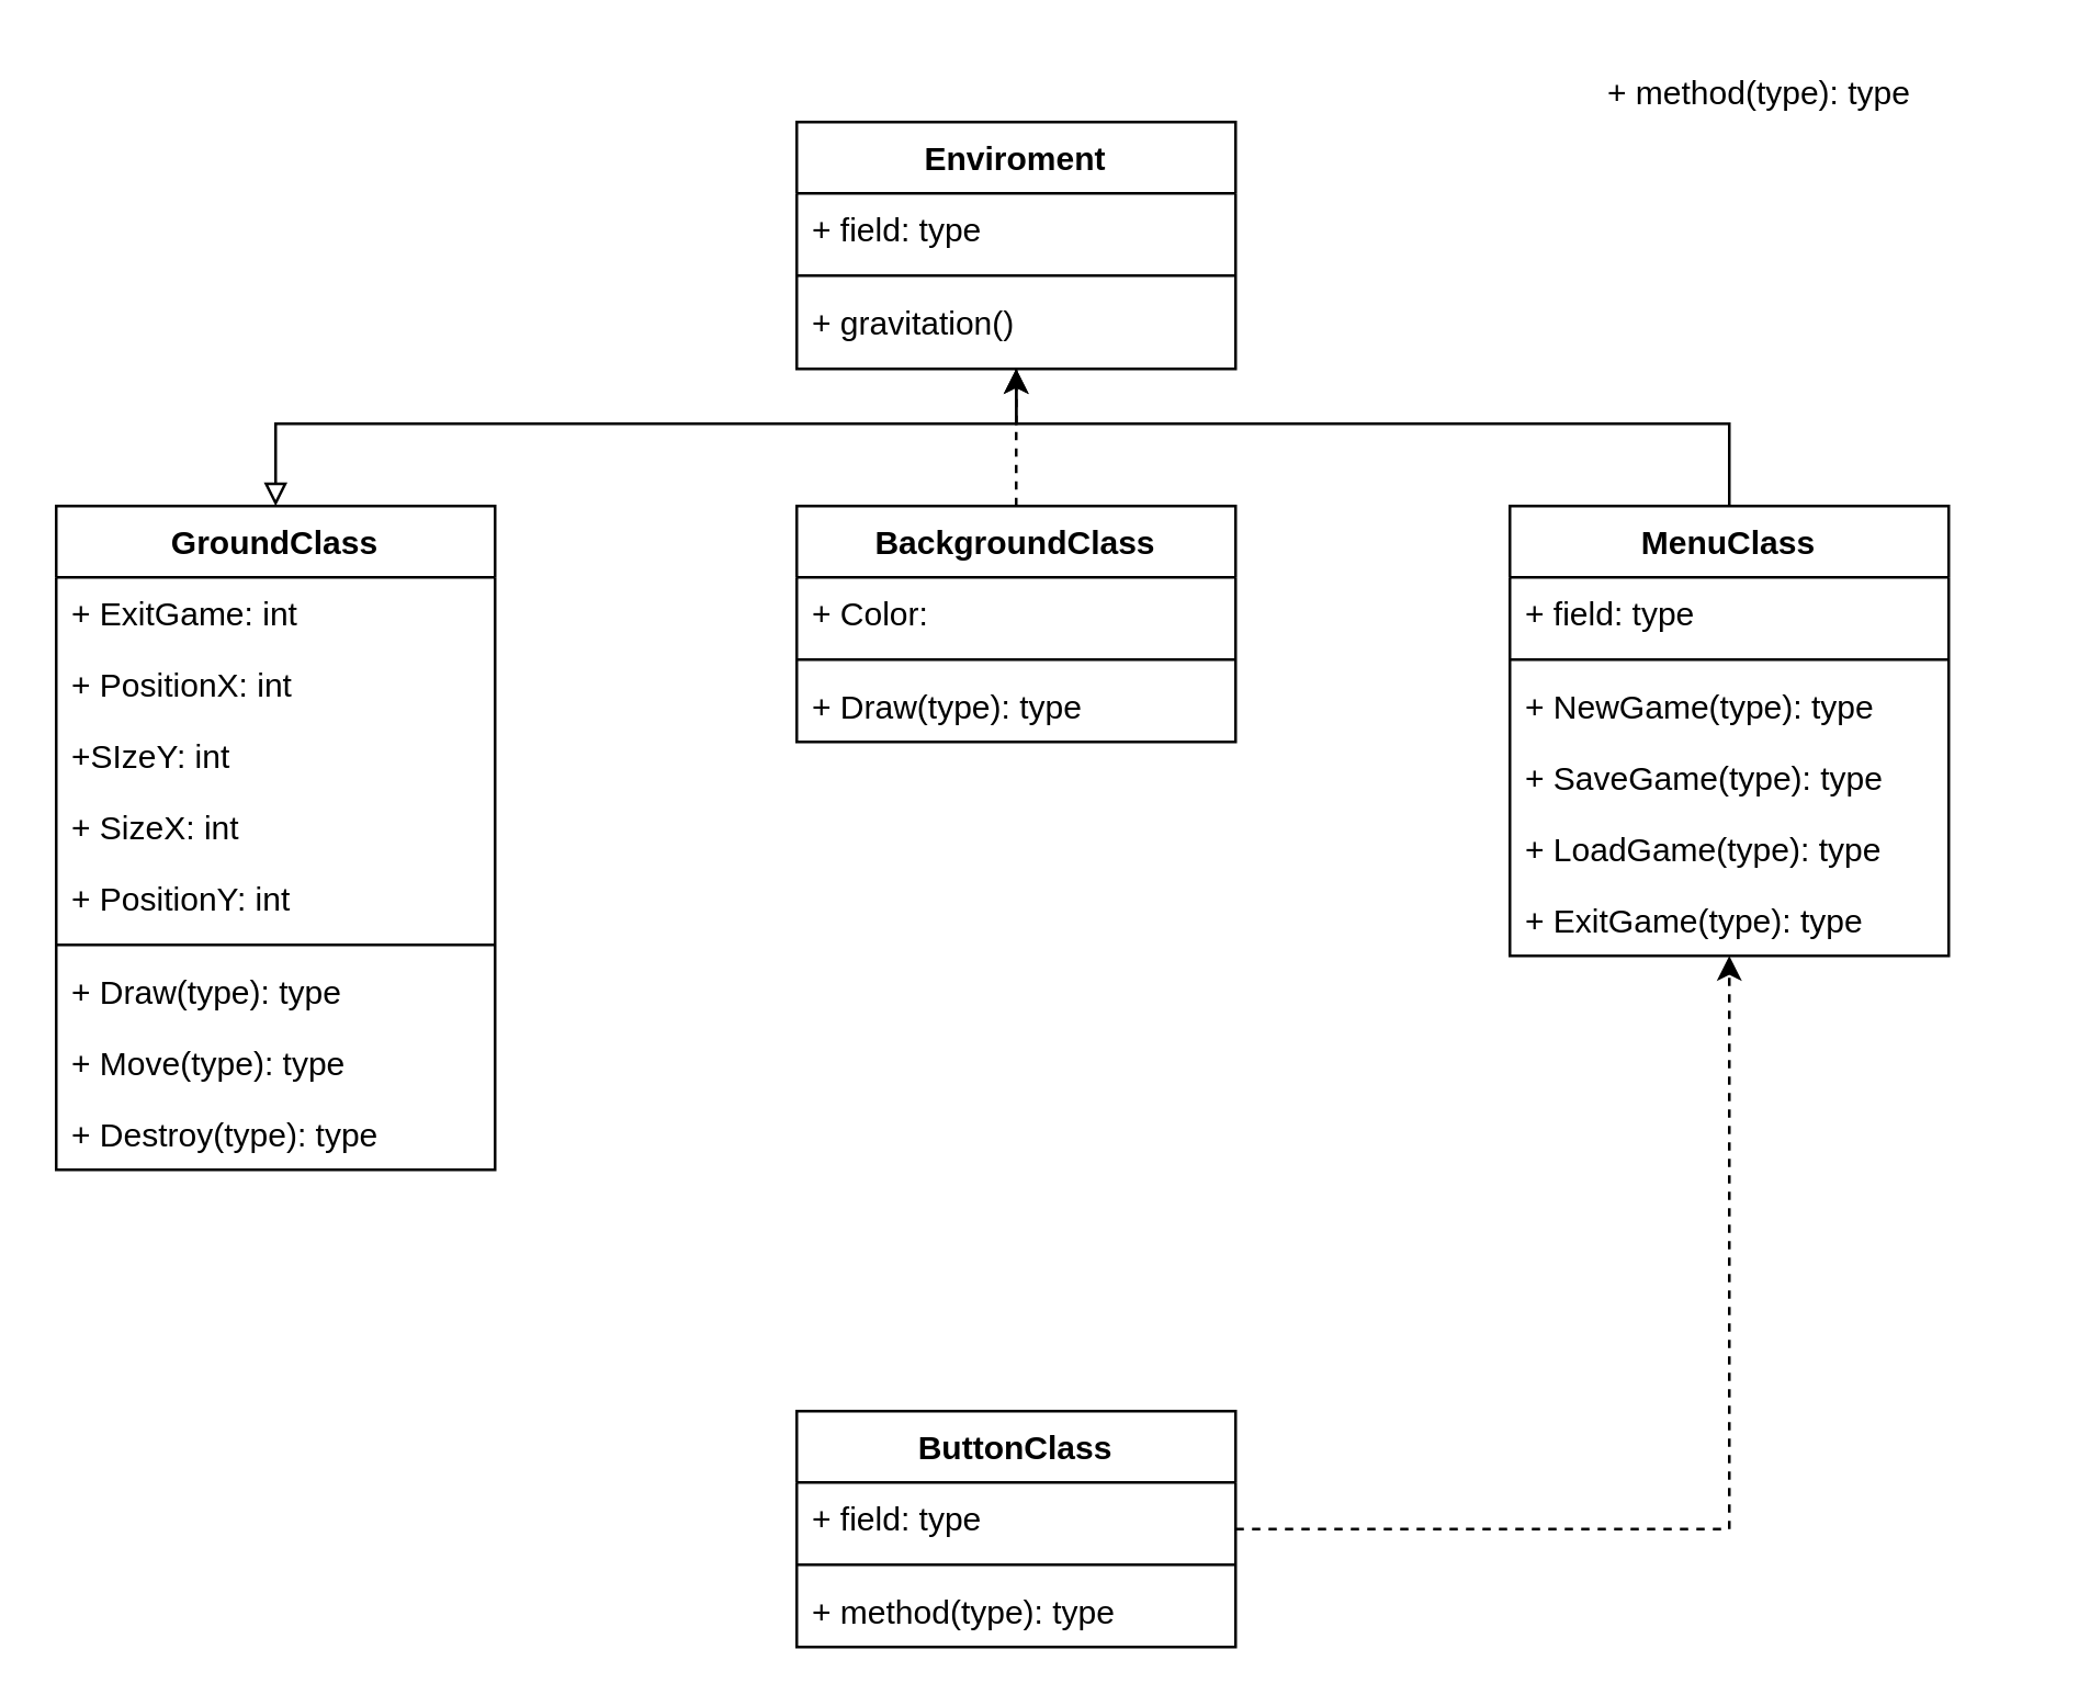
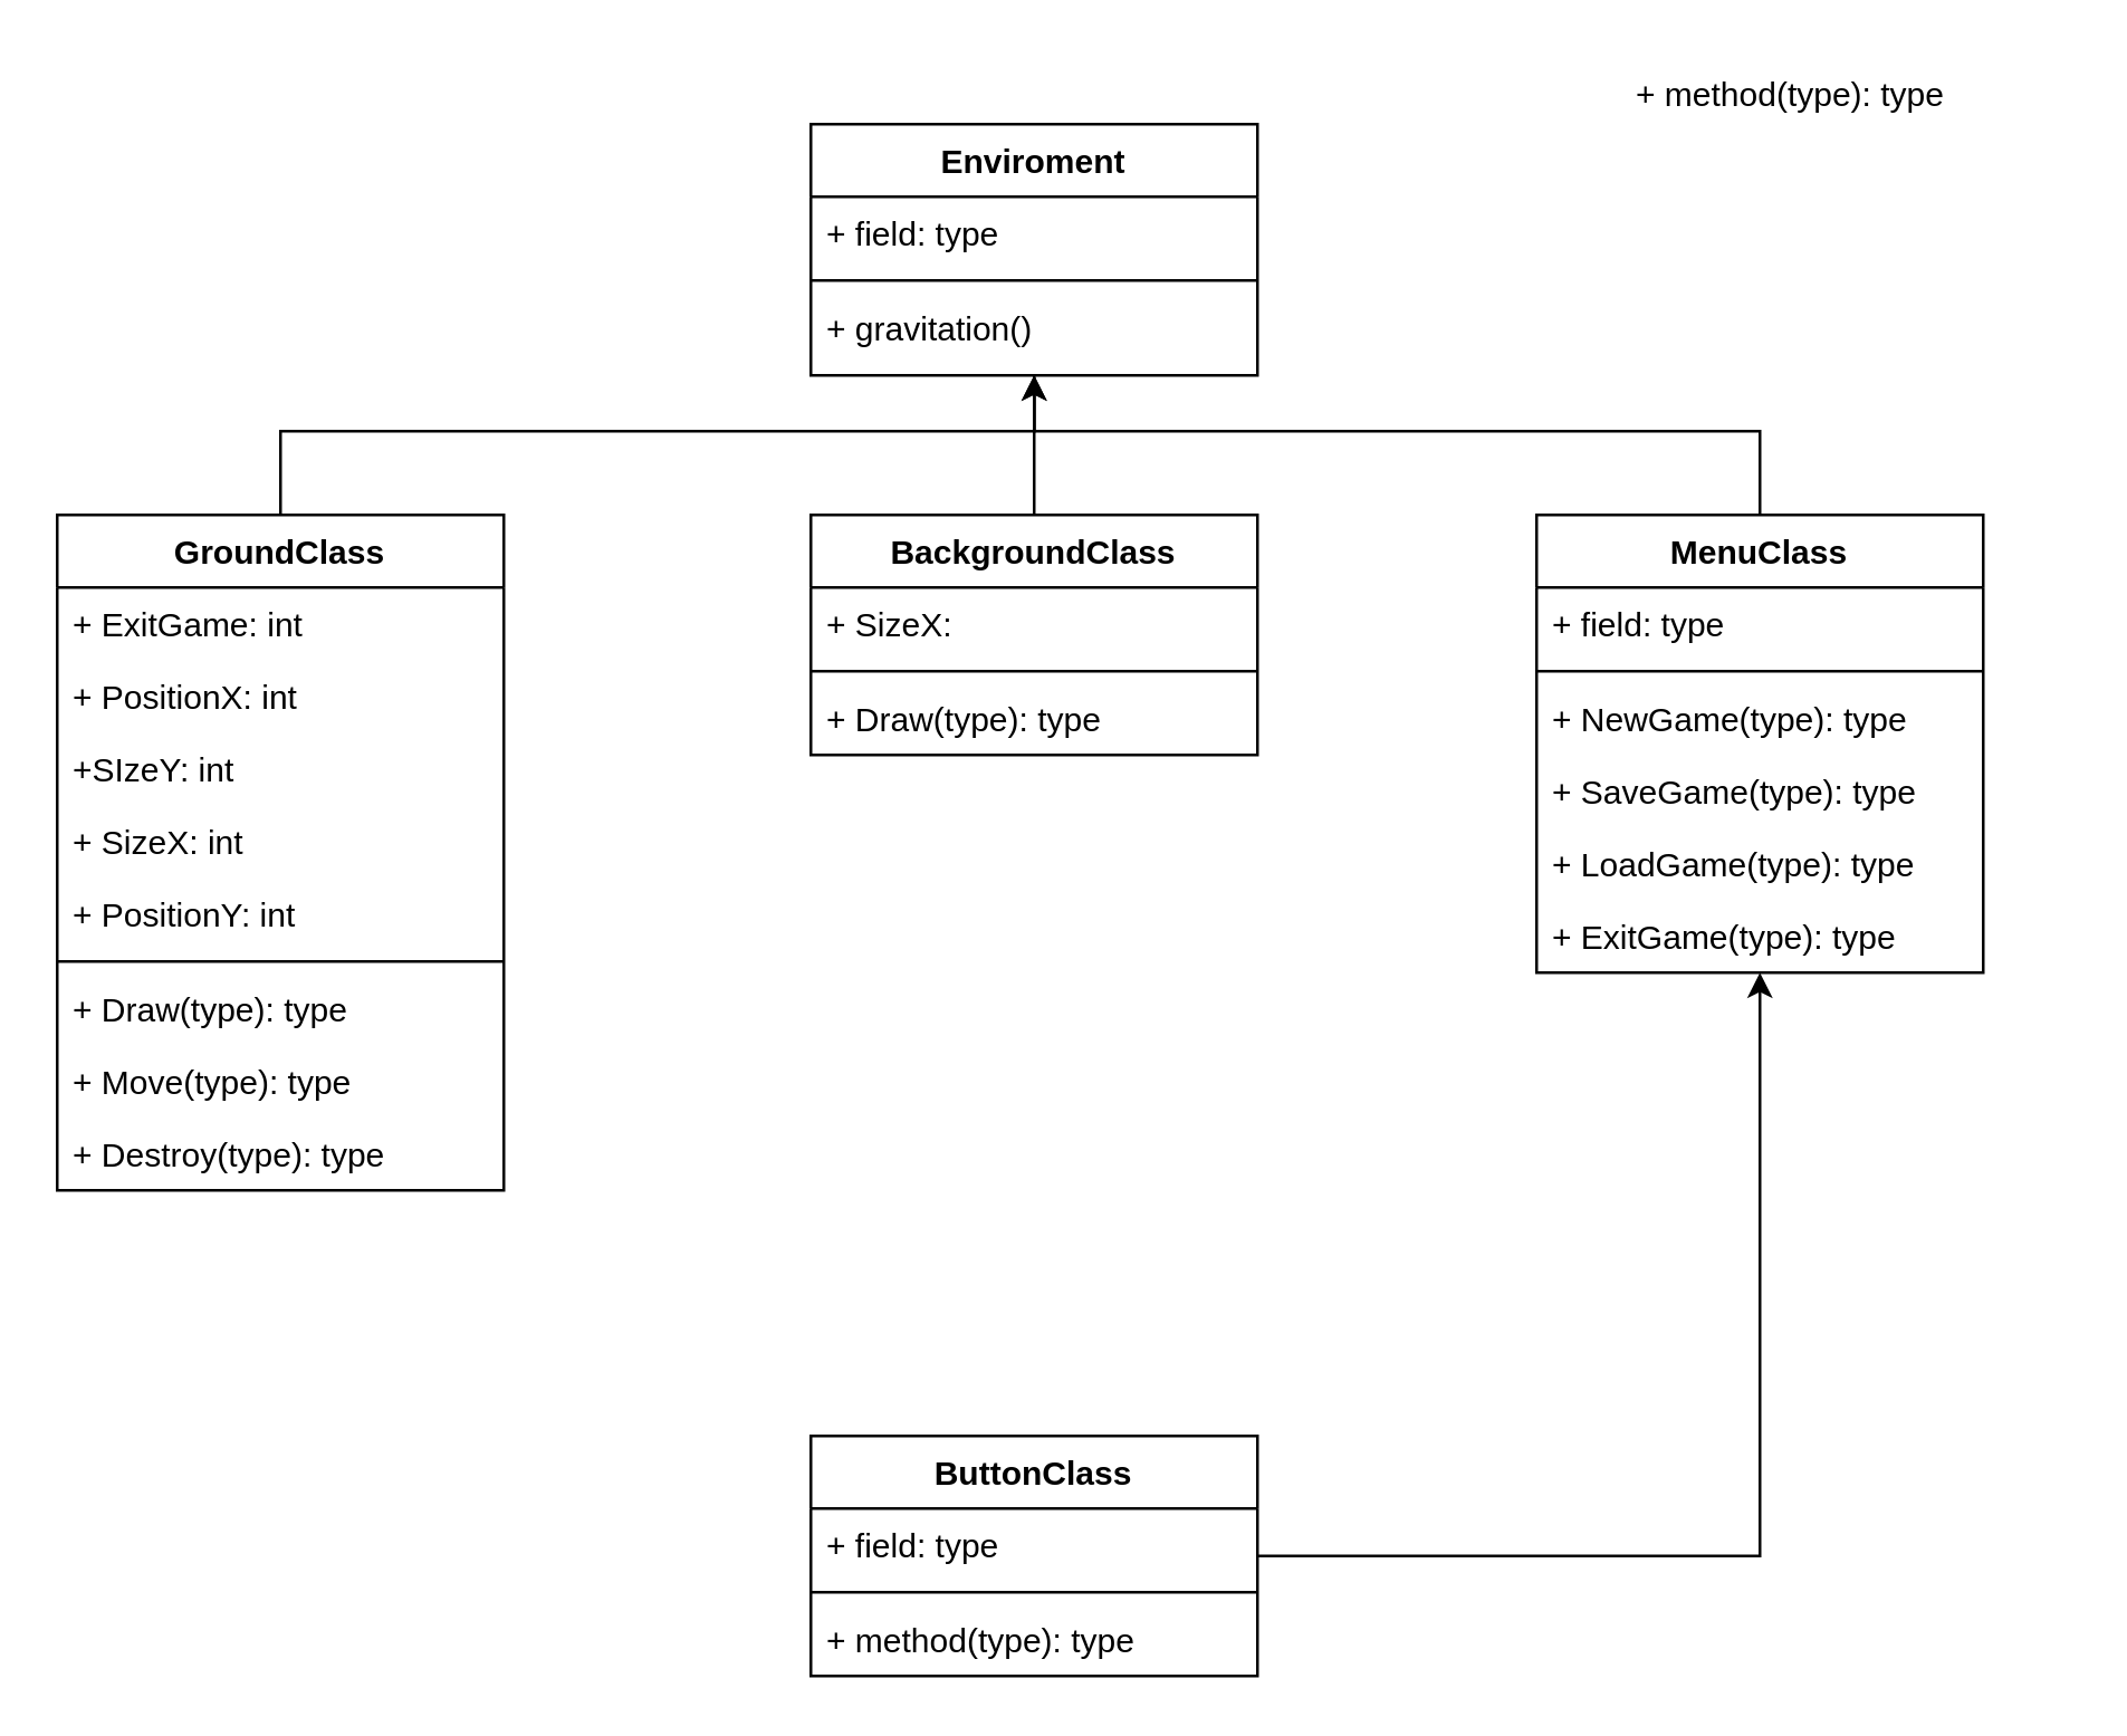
- <mxCell id="18" style="edgeStyle=orthogonalEdgeStyle;rounded=0;orthogonalLoop=1;jettySize=auto;html=1;exitX=0.5;exitY=0;exitDx=0;exitDy=0;entryX=0.5;entryY=1;entryDx=0;entryDy=0;dashed=1;" edge="1" parent="1" source="19" target="3"><mxGeometry relative="1" as="geometry"><mxPoint x="360" y="154" as="targetPoint" /></mxGeometry></mxCell>
+ <mxCell id="18" style="edgeStyle=orthogonalEdgeStyle;rounded=0;orthogonalLoop=1;jettySize=auto;html=1;exitX=0.5;exitY=0;exitDx=0;exitDy=0;entryX=0.5;entryY=1;entryDx=0;entryDy=0;" edge="1" parent="1" source="19" target="3"><mxGeometry relative="1" as="geometry"><mxPoint x="360" y="154" as="targetPoint" /></mxGeometry></mxCell>
- <mxCell id="2" style="edgeStyle=orthogonalEdgeStyle;rounded=0;orthogonalLoop=1;jettySize=auto;html=1;entryX=0.5;entryY=0;entryDx=0;entryDy=0;exitX=0.5;exitY=1;exitDx=0;exitDy=0;endArrow=block;endFill=0;" edge="1" parent="1" source="3" target="8"><mxGeometry relative="1" as="geometry"><Array as="points"><mxPoint x="370" y="154" /><mxPoint x="100" y="154" /></Array></mxGeometry></mxCell>
+ <mxCell id="2" style="edgeStyle=orthogonalEdgeStyle;rounded=0;orthogonalLoop=1;jettySize=auto;html=1;entryX=0.5;entryY=0;entryDx=0;entryDy=0;exitX=0.5;exitY=1;exitDx=0;exitDy=0;endArrow=none;endFill=0;" edge="1" parent="1" source="3" target="8"><mxGeometry relative="1" as="geometry"><Array as="points"><mxPoint x="370" y="154" /><mxPoint x="100" y="154" /></Array></mxGeometry></mxCell>
- <mxCell id="20" value="+ Color: " style="text;strokeColor=none;fillColor=none;align=left;verticalAlign=top;spacingLeft=4;spacingRight=4;overflow=hidden;rotatable=0;points=[[0,0.5],[1,0.5]];portConstraint=eastwest;" vertex="1" parent="19"><mxGeometry y="26" width="160" height="26" as="geometry" /></mxCell>
+ <mxCell id="20" value="+ SizeX: " style="text;strokeColor=none;fillColor=none;align=left;verticalAlign=top;spacingLeft=4;spacingRight=4;overflow=hidden;rotatable=0;points=[[0,0.5],[1,0.5]];portConstraint=eastwest;" vertex="1" parent="19"><mxGeometry y="26" width="160" height="26" as="geometry" /></mxCell>
- <mxCell id="31" style="edgeStyle=orthogonalEdgeStyle;rounded=0;orthogonalLoop=1;jettySize=auto;html=1;entryX=0.5;entryY=1;entryDx=0;entryDy=0;dashed=1;" edge="1" parent="1" source="32" target="24"><mxGeometry relative="1" as="geometry" /></mxCell>
+ <mxCell id="31" style="edgeStyle=orthogonalEdgeStyle;rounded=0;orthogonalLoop=1;jettySize=auto;html=1;entryX=0.5;entryY=1;entryDx=0;entryDy=0;" edge="1" parent="1" source="32" target="24"><mxGeometry relative="1" as="geometry" /></mxCell>
